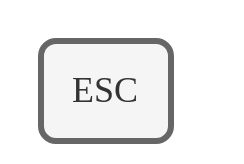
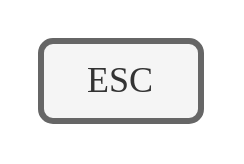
- <mxCell id="2" value="ESC" style="rounded=1;whiteSpace=wrap;html=1;fontFamily=Verdana;fontSize=18;fillColor=#f5f5f5;fontColor=#333333;strokeColor=#666666;strokeWidth=3;" vertex="1" parent="1"><mxGeometry x="20" y="20" width="65" height="50" as="geometry" /></mxCell>
+ <mxCell id="2" value="ESC" style="rounded=1;whiteSpace=wrap;html=1;fontFamily=Verdana;fontSize=18;fillColor=#f5f5f5;fontColor=#333333;strokeColor=#666666;strokeWidth=3;" vertex="1" parent="1"><mxGeometry x="20" y="20" width="80" height="40" as="geometry" /></mxCell>
